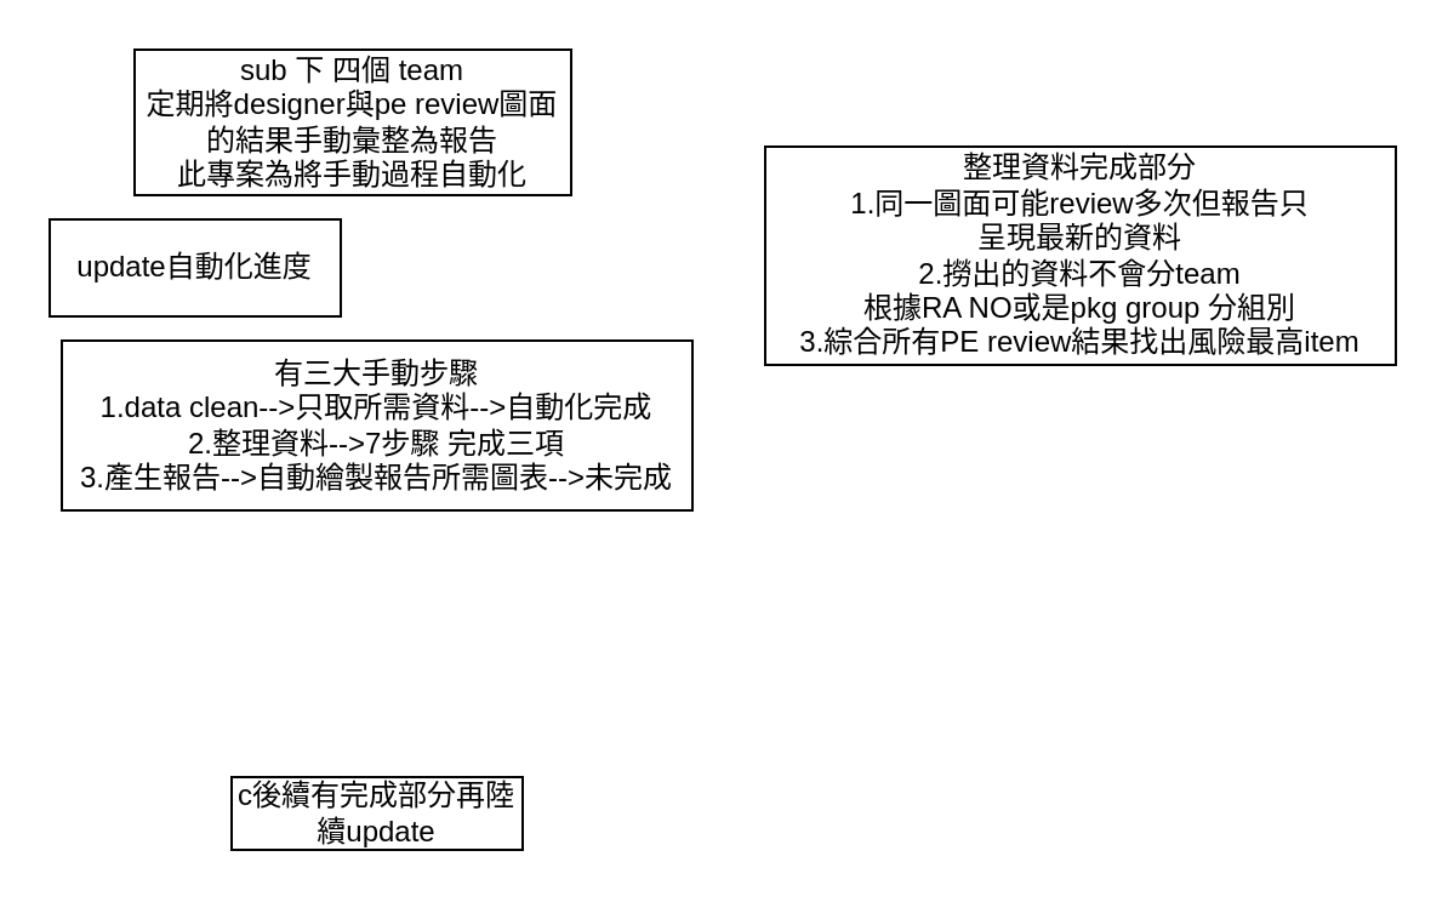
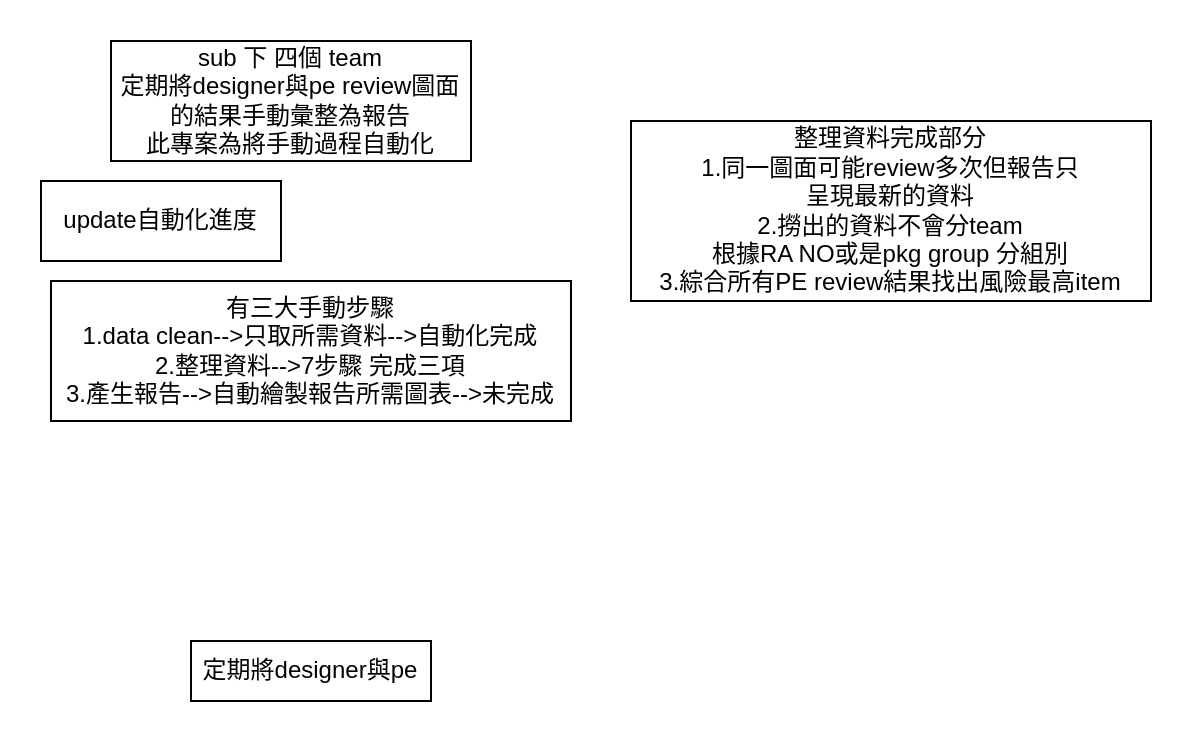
- <mxCell id="6" value="c後續有完成部分再陸續update" style="rounded=0;whiteSpace=wrap;html=1;" vertex="1" parent="1"><mxGeometry x="95" y="320" width="120" height="30" as="geometry" /></mxCell>
+ <mxCell id="6" value="定期將designer與pe" style="rounded=0;whiteSpace=wrap;html=1;" vertex="1" parent="1"><mxGeometry x="95" y="320" width="120" height="30" as="geometry" /></mxCell>
